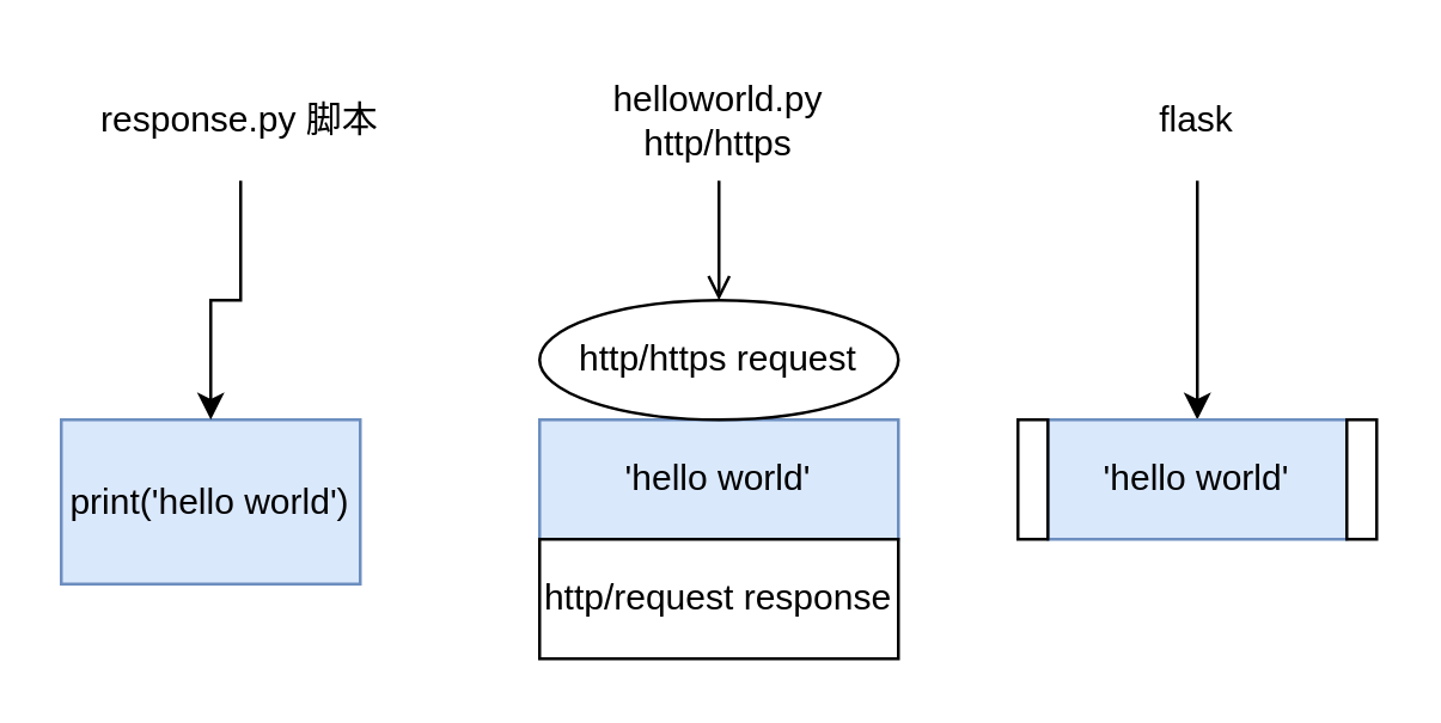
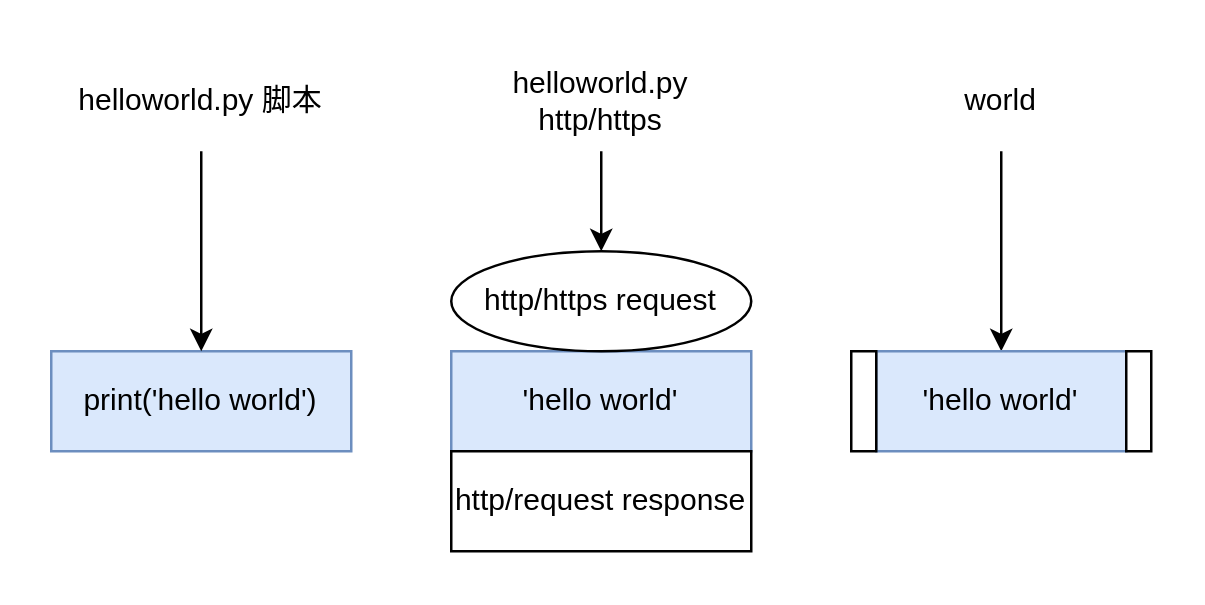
- <mxCell id="4" value="response.py 脚本" style="text;html=1;strokeColor=none;fillColor=none;align=center;verticalAlign=middle;whiteSpace=wrap;rounded=0;" vertex="1" parent="1"><mxGeometry x="20" y="20" width="120" height="40" as="geometry" /></mxCell>
+ <mxCell id="4" value="helloworld.py 脚本" style="text;html=1;strokeColor=none;fillColor=none;align=center;verticalAlign=middle;whiteSpace=wrap;rounded=0;" vertex="1" parent="1"><mxGeometry x="20" y="20" width="120" height="40" as="geometry" /></mxCell>
- <mxCell id="11" value="flask" style="text;html=1;strokeColor=none;fillColor=none;align=center;verticalAlign=middle;whiteSpace=wrap;rounded=0;" vertex="1" parent="1"><mxGeometry x="340" y="20" width="120" height="40" as="geometry" /></mxCell>
+ <mxCell id="11" value="world" style="text;html=1;strokeColor=none;fillColor=none;align=center;verticalAlign=middle;whiteSpace=wrap;rounded=0;" vertex="1" parent="1"><mxGeometry x="340" y="20" width="120" height="40" as="geometry" /></mxCell>
- <mxCell id="5" style="edgeStyle=orthogonalEdgeStyle;rounded=0;orthogonalLoop=1;jettySize=auto;html=1;entryX=0.5;entryY=0;entryDx=0;entryDy=0;endArrow=open;" edge="1" parent="1" source="6" target="8"><mxGeometry relative="1" as="geometry" /></mxCell>
+ <mxCell id="5" style="edgeStyle=orthogonalEdgeStyle;rounded=0;orthogonalLoop=1;jettySize=auto;html=1;entryX=0.5;entryY=0;entryDx=0;entryDy=0;" edge="1" parent="1" source="6" target="8"><mxGeometry relative="1" as="geometry" /></mxCell>
- <mxCell id="2" value="print('hello world')" style="rounded=0;whiteSpace=wrap;html=1;fillColor=#dae8fc;strokeColor=#6c8ebf;" vertex="1" parent="1"><mxGeometry x="20" y="140" width="100" height="55" as="geometry" /></mxCell>
+ <mxCell id="2" value="print('hello world')" style="rounded=0;whiteSpace=wrap;html=1;fillColor=#dae8fc;strokeColor=#6c8ebf;" vertex="1" parent="1"><mxGeometry x="20" y="140" width="120" height="40" as="geometry" /></mxCell>
